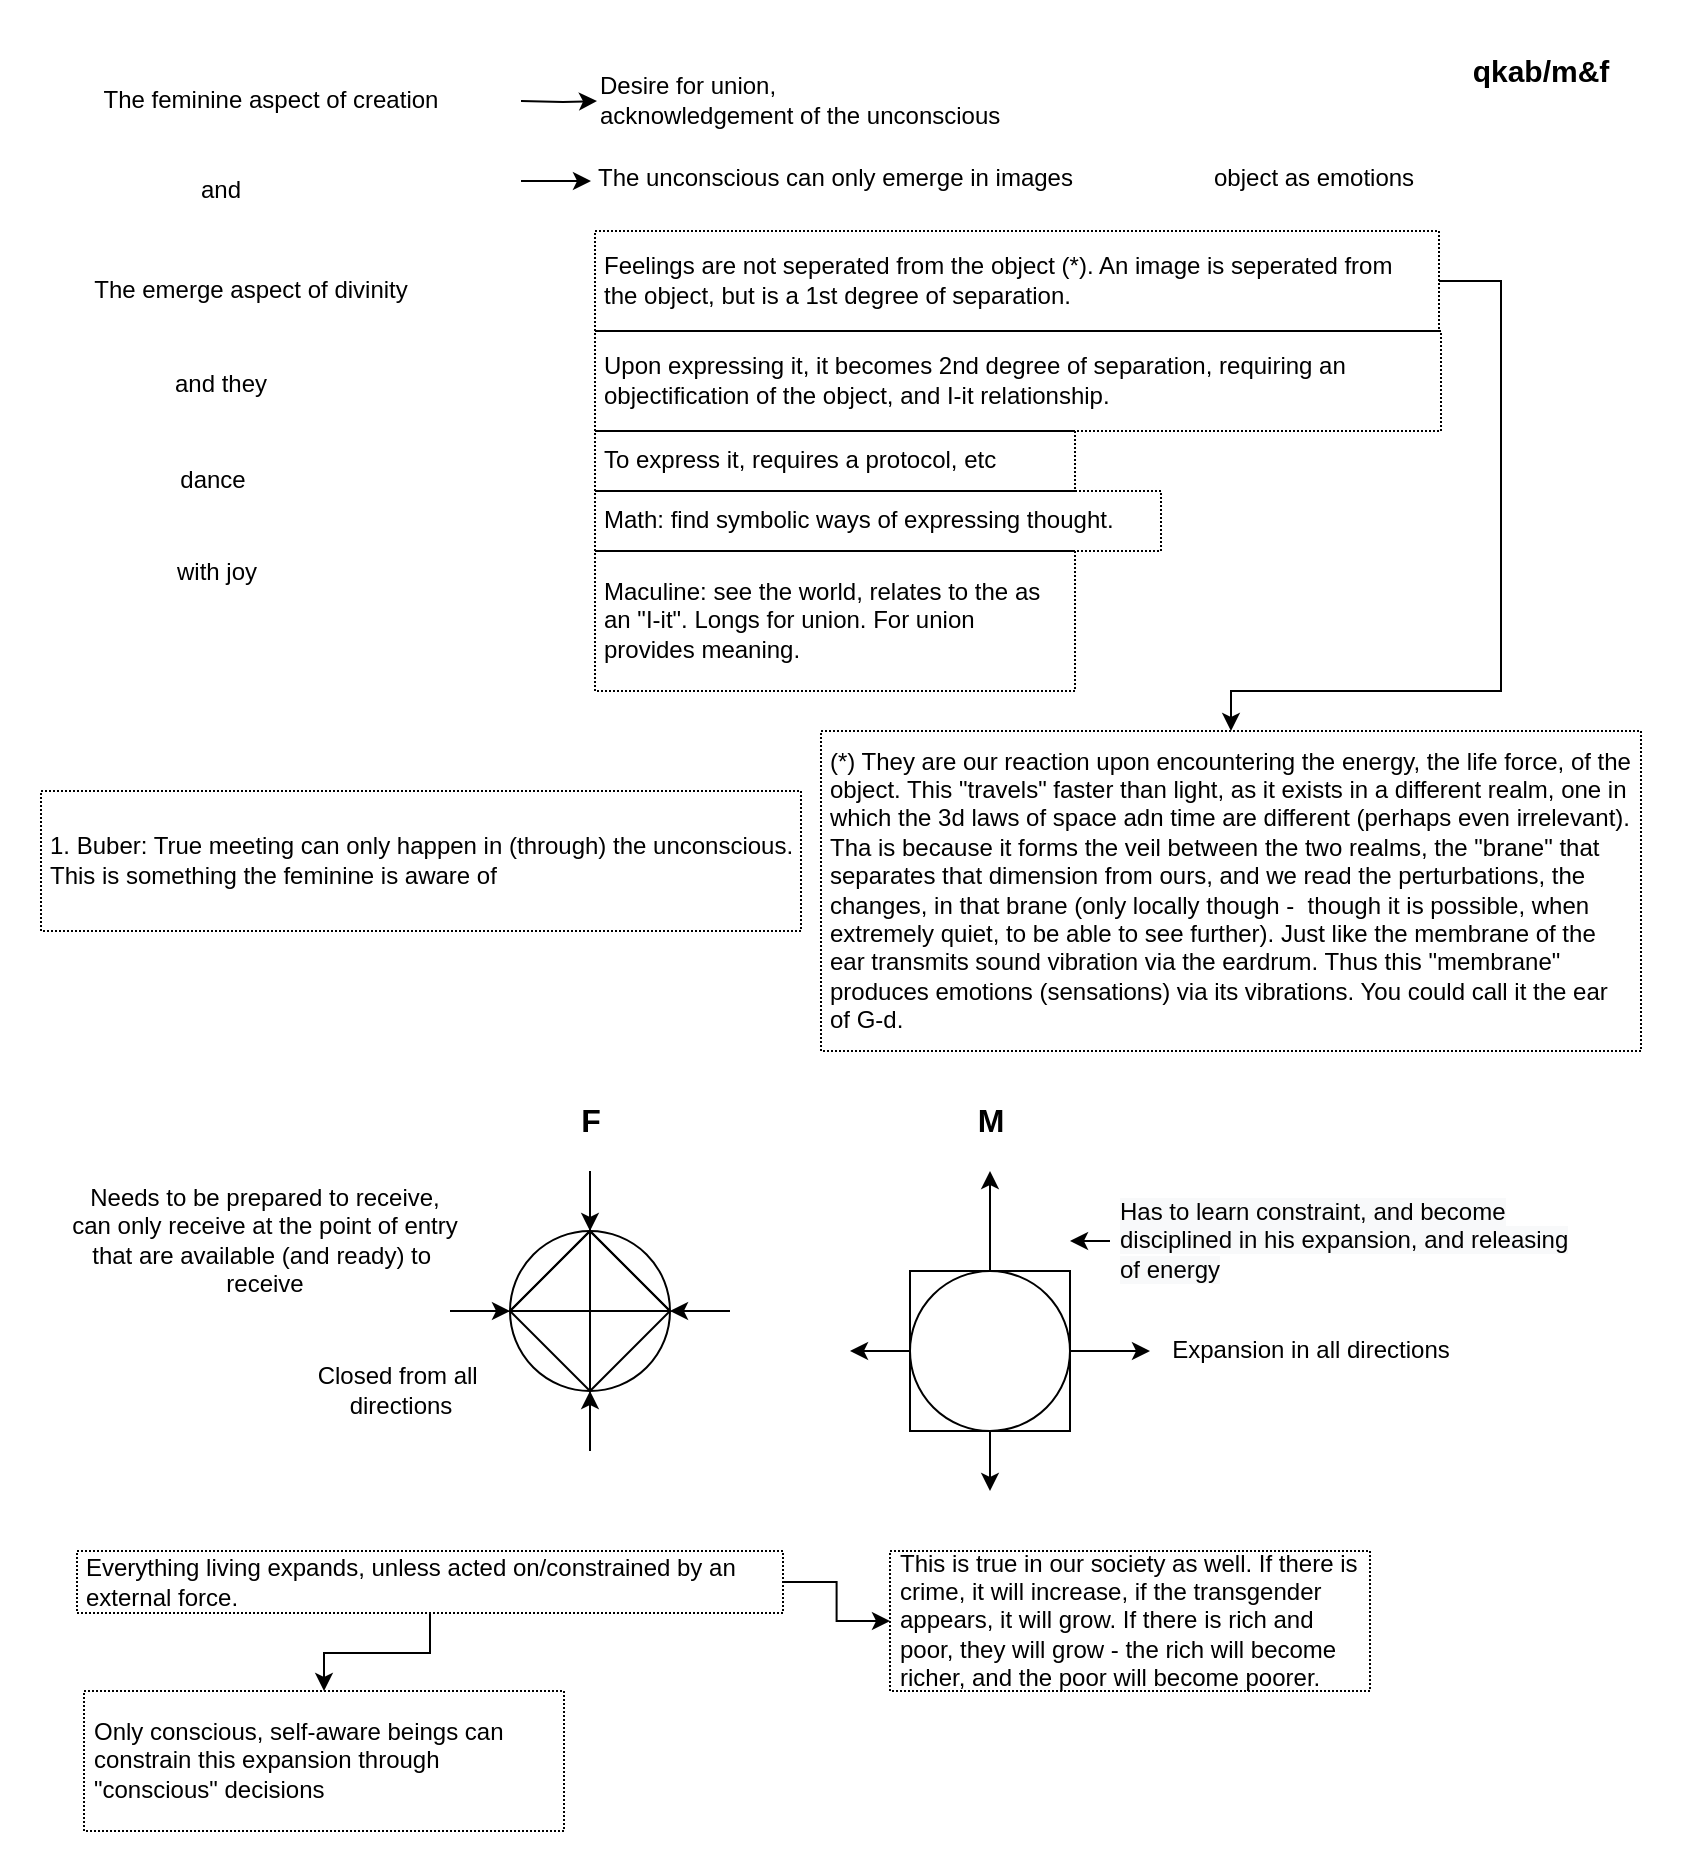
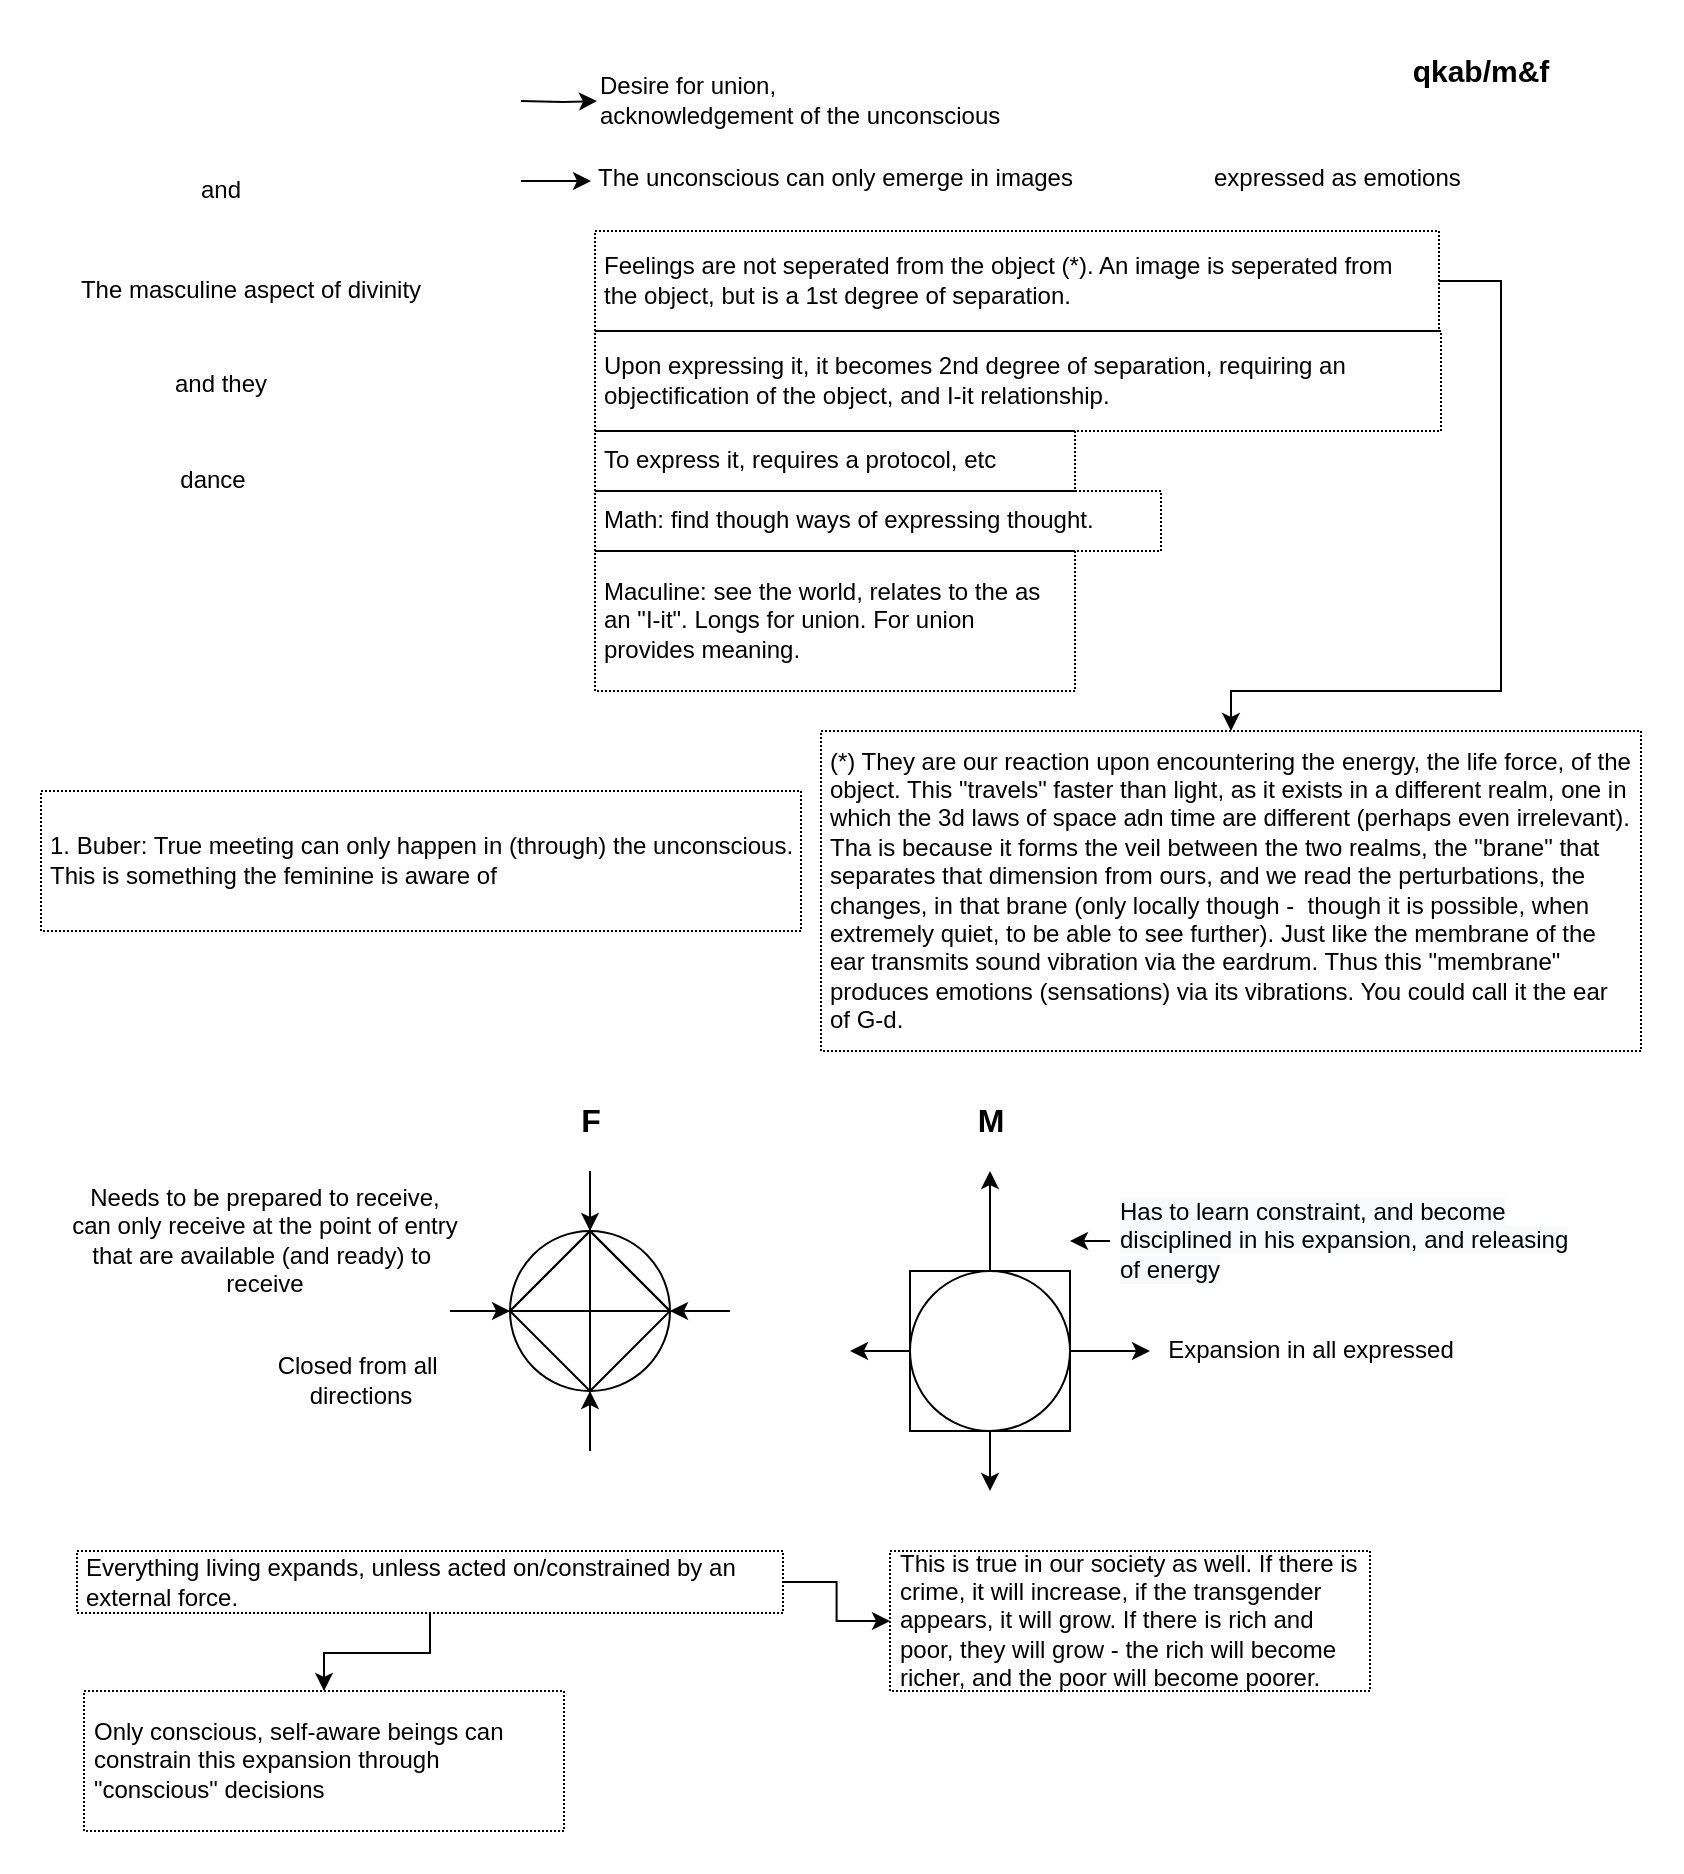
- <mxCell id="48" value="&lt;b&gt;qkab/m&amp;amp;f&lt;/b&gt;" style="text;html=1;align=center;verticalAlign=middle;resizable=0;points=[];autosize=1;strokeColor=none;fillColor=none;fontSize=15;" vertex="1" parent="1"><mxGeometry x="725" y="20" width="90" height="30" as="geometry" /></mxCell>
+ <mxCell id="48" value="&lt;b&gt;qkab/m&amp;amp;f&lt;/b&gt;" style="text;html=1;align=center;verticalAlign=middle;resizable=0;points=[];autosize=1;strokeColor=none;fillColor=none;fontSize=15;" vertex="1" parent="1"><mxGeometry x="695" y="20" width="90" height="30" as="geometry" /></mxCell>
- <mxCell id="3" value="The feminine aspect of creation" style="text;html=1;align=center;verticalAlign=middle;resizable=0;points=[];autosize=1;strokeColor=none;fillColor=none;" parent="1" vertex="1"><mxGeometry x="40" y="35" width="190" height="30" as="geometry" /></mxCell>
- <mxCell id="12" value="object as emotions" style="text;html=1;align=left;verticalAlign=middle;resizable=0;points=[];autosize=1;strokeColor=none;fillColor=none;" parent="1" vertex="1"><mxGeometry x="605" y="74" width="150" height="30" as="geometry" /></mxCell>
+ <mxCell id="12" value="expressed as emotions" style="text;html=1;align=left;verticalAlign=middle;resizable=0;points=[];autosize=1;strokeColor=none;fillColor=none;" parent="1" vertex="1"><mxGeometry x="605" y="74" width="150" height="30" as="geometry" /></mxCell>
- <mxCell id="5" value="The emerge aspect of divinity" style="text;html=1;align=center;verticalAlign=middle;resizable=0;points=[];autosize=1;strokeColor=none;fillColor=none;" parent="1" vertex="1"><mxGeometry x="30" y="130" width="190" height="30" as="geometry" /></mxCell>
+ <mxCell id="5" value="The masculine aspect of divinity" style="text;html=1;align=center;verticalAlign=middle;resizable=0;points=[];autosize=1;strokeColor=none;fillColor=none;" parent="1" vertex="1"><mxGeometry x="30" y="130" width="190" height="30" as="geometry" /></mxCell>
- <mxCell id="17" value="Math: find symbolic ways of expressing thought." style="rounded=0;whiteSpace=wrap;html=1;dashed=1;dashPattern=1 1;strokeColor=#000000;fillColor=none;align=left;spacing=5;" parent="1" vertex="1"><mxGeometry x="297" y="245" width="283" height="30" as="geometry" /></mxCell>
+ <mxCell id="17" value="Math: find though ways of expressing thought." style="rounded=0;whiteSpace=wrap;html=1;dashed=1;dashPattern=1 1;strokeColor=#000000;fillColor=none;align=left;spacing=5;" parent="1" vertex="1"><mxGeometry x="297" y="245" width="283" height="30" as="geometry" /></mxCell>
- <mxCell id="8" value="with joy" style="text;html=1;align=center;verticalAlign=middle;resizable=0;points=[];autosize=1;strokeColor=none;fillColor=none;" parent="1" vertex="1"><mxGeometry x="78" y="271" width="60" height="30" as="geometry" /></mxCell>
- <mxCell id="35" value="Expansion in all directions" style="text;html=1;align=center;verticalAlign=middle;resizable=0;points=[];autosize=1;strokeColor=none;fillColor=none;" parent="1" vertex="1"><mxGeometry x="574.5" y="660" width="160" height="30" as="geometry" /></mxCell>
+ <mxCell id="35" value="Expansion in all expressed" style="text;html=1;align=center;verticalAlign=middle;resizable=0;points=[];autosize=1;strokeColor=none;fillColor=none;" parent="1" vertex="1"><mxGeometry x="574.5" y="660" width="160" height="30" as="geometry" /></mxCell>
- <mxCell id="46" value="Closed from all&amp;nbsp;&lt;br&gt;directions" style="text;html=1;align=center;verticalAlign=middle;resizable=0;points=[];autosize=1;strokeColor=none;fillColor=none;fontSize=12;" parent="1" vertex="1"><mxGeometry x="144.5" y="675" width="110" height="40" as="geometry" /></mxCell>
+ <mxCell id="46" value="Closed from all&amp;nbsp;&lt;br&gt;directions" style="text;html=1;align=center;verticalAlign=middle;resizable=0;points=[];autosize=1;strokeColor=none;fillColor=none;fontSize=12;" parent="1" vertex="1"><mxGeometry x="124.5" y="670" width="110" height="40" as="geometry" /></mxCell>
